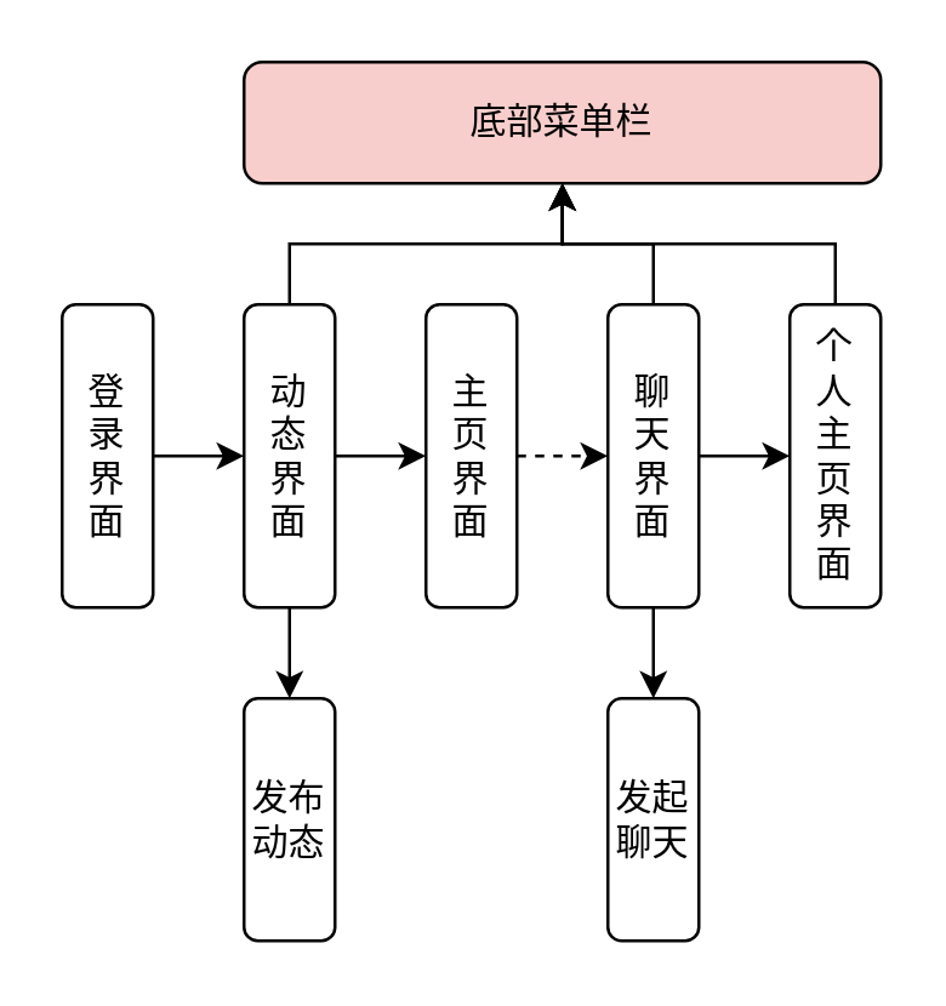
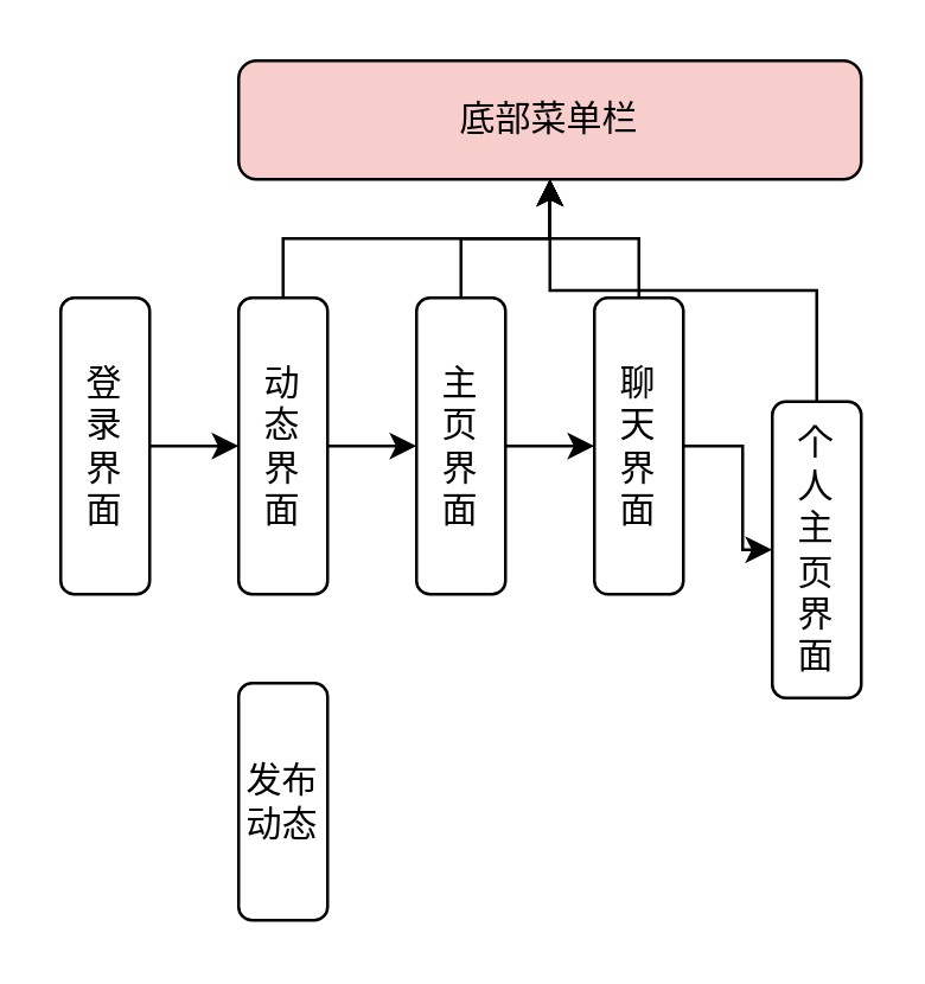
+ <mxCell id="10" style="edgeStyle=orthogonalEdgeStyle;rounded=0;orthogonalLoop=1;jettySize=auto;html=1;exitX=0.5;exitY=0;exitDx=0;exitDy=0;entryX=0.5;entryY=1;entryDx=0;entryDy=0;" edge="1" parent="1" source="11" target="2"><mxGeometry relative="1" as="geometry" /></mxCell>
- <mxCell id="9" style="edgeStyle=orthogonalEdgeStyle;rounded=0;orthogonalLoop=1;jettySize=auto;html=1;exitX=1;exitY=0.5;exitDx=0;exitDy=0;entryX=0;entryY=0.5;entryDx=0;entryDy=0;dashed=1;" edge="1" parent="1" source="11" target="15"><mxGeometry relative="1" as="geometry" /></mxCell>
+ <mxCell id="9" style="edgeStyle=orthogonalEdgeStyle;rounded=0;orthogonalLoop=1;jettySize=auto;html=1;exitX=1;exitY=0.5;exitDx=0;exitDy=0;entryX=0;entryY=0.5;entryDx=0;entryDy=0;" edge="1" parent="1" source="11" target="15"><mxGeometry relative="1" as="geometry" /></mxCell>
- <mxCell id="17" value="个&lt;br&gt;人&lt;br&gt;主&lt;br&gt;页&lt;br&gt;界&lt;br&gt;面" style="rounded=1;whiteSpace=wrap;html=1;" vertex="1" parent="1"><mxGeometry x="260" y="100" width="30" height="100" as="geometry" /></mxCell>
+ <mxCell id="17" value="个&lt;br&gt;人&lt;br&gt;主&lt;br&gt;页&lt;br&gt;界&lt;br&gt;面" style="rounded=1;whiteSpace=wrap;html=1;" vertex="1" parent="1"><mxGeometry x="260" y="135" width="30" height="100" as="geometry" /></mxCell>
- <mxCell id="6" style="edgeStyle=orthogonalEdgeStyle;rounded=0;orthogonalLoop=1;jettySize=auto;html=1;exitX=0.5;exitY=1;exitDx=0;exitDy=0;entryX=0.5;entryY=0;entryDx=0;entryDy=0;" edge="1" parent="1" source="8" target="18"><mxGeometry relative="1" as="geometry" /></mxCell>
- <mxCell id="13" style="edgeStyle=orthogonalEdgeStyle;rounded=0;orthogonalLoop=1;jettySize=auto;html=1;exitX=0.5;exitY=1;exitDx=0;exitDy=0;entryX=0.5;entryY=0;entryDx=0;entryDy=0;" edge="1" parent="1" source="15" target="19"><mxGeometry relative="1" as="geometry" /></mxCell>
- <mxCell id="19" value="发起聊天" style="rounded=1;whiteSpace=wrap;html=1;" vertex="1" parent="1"><mxGeometry x="200" y="230" width="30" height="80" as="geometry" /></mxCell>
